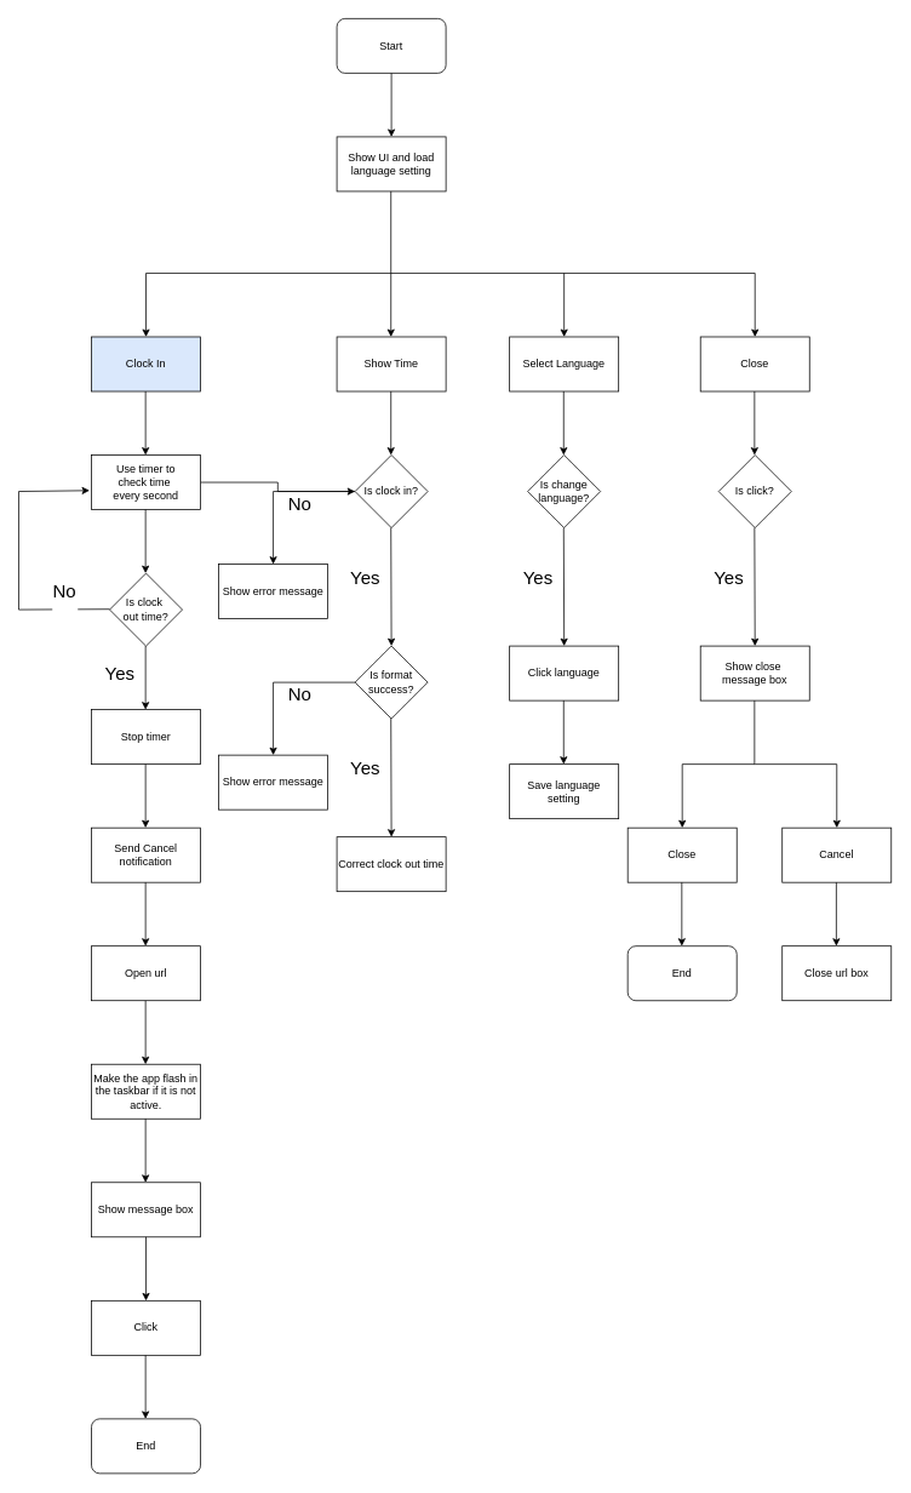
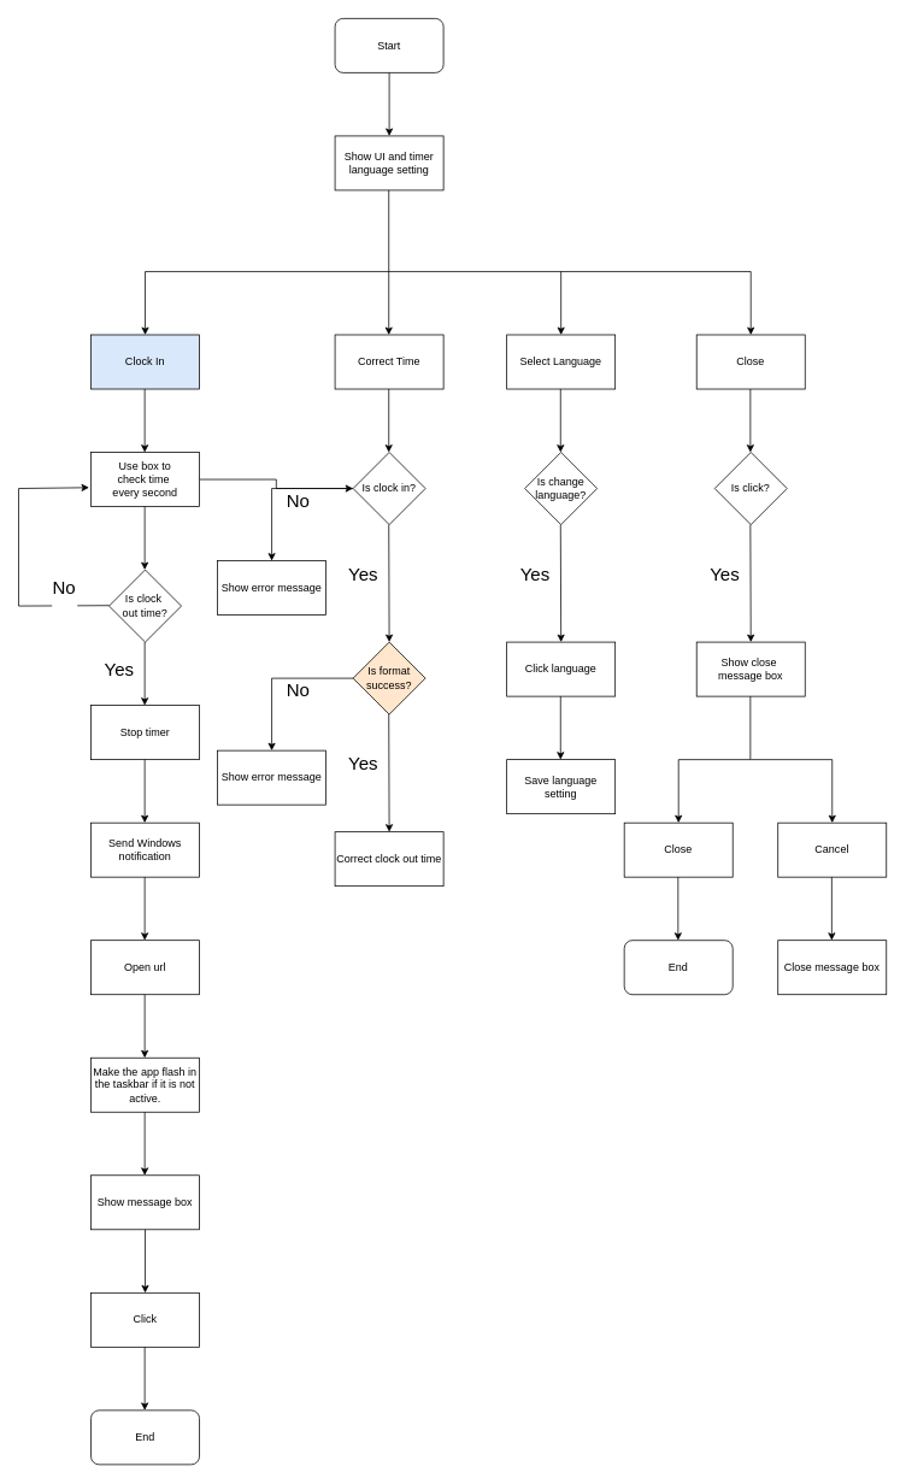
- <mxCell id="3" value="Show UI and load language setting" style="rounded=0;whiteSpace=wrap;html=1;" vertex="1" parent="1"><mxGeometry x="370" y="150" width="120" height="60" as="geometry" /></mxCell>
+ <mxCell id="3" value="Show UI and timer language setting" style="rounded=0;whiteSpace=wrap;html=1;" vertex="1" parent="1"><mxGeometry x="370" y="150" width="120" height="60" as="geometry" /></mxCell>
- <mxCell id="12" value="Show Time" style="rounded=0;whiteSpace=wrap;html=1;" vertex="1" parent="1"><mxGeometry x="370" y="370" width="120" height="60" as="geometry" /></mxCell>
+ <mxCell id="12" value="Correct Time" style="rounded=0;whiteSpace=wrap;html=1;" vertex="1" parent="1"><mxGeometry x="370" y="370" width="120" height="60" as="geometry" /></mxCell>
- <mxCell id="14" value="&lt;div&gt;Use timer to&lt;/div&gt;check time&amp;nbsp;&lt;div&gt;every second&lt;/div&gt;" style="rounded=0;whiteSpace=wrap;html=1;" vertex="1" parent="1"><mxGeometry x="100" y="500" width="120" height="60" as="geometry" /></mxCell>
+ <mxCell id="14" value="&lt;div&gt;Use box to&lt;/div&gt;check time&amp;nbsp;&lt;div&gt;every second&lt;/div&gt;" style="rounded=0;whiteSpace=wrap;html=1;" vertex="1" parent="1"><mxGeometry x="100" y="500" width="120" height="60" as="geometry" /></mxCell>
- <mxCell id="42" value="Is format success?" style="rhombus;whiteSpace=wrap;html=1;" vertex="1" parent="1"><mxGeometry x="390" y="710" width="80" height="80" as="geometry" /></mxCell>
+ <mxCell id="42" value="Is format success?" style="rhombus;whiteSpace=wrap;html=1;fillColor=#ffe6cc;" vertex="1" parent="1"><mxGeometry x="390" y="710" width="80" height="80" as="geometry" /></mxCell>
- <mxCell id="24" value="Send Cancel notification" style="rounded=0;whiteSpace=wrap;html=1;" vertex="1" parent="1"><mxGeometry x="100" y="910" width="120" height="60" as="geometry" /></mxCell>
+ <mxCell id="24" value="Send Windows notification" style="rounded=0;whiteSpace=wrap;html=1;" vertex="1" parent="1"><mxGeometry x="100" y="910" width="120" height="60" as="geometry" /></mxCell>
- <mxCell id="71" value="&lt;div&gt;Close url box&lt;/div&gt;" style="rounded=0;whiteSpace=wrap;html=1;" vertex="1" parent="1"><mxGeometry x="860" y="1040" width="120" height="60" as="geometry" /></mxCell>
+ <mxCell id="71" value="&lt;div&gt;Close message box&lt;/div&gt;" style="rounded=0;whiteSpace=wrap;html=1;" vertex="1" parent="1"><mxGeometry x="860" y="1040" width="120" height="60" as="geometry" /></mxCell>
